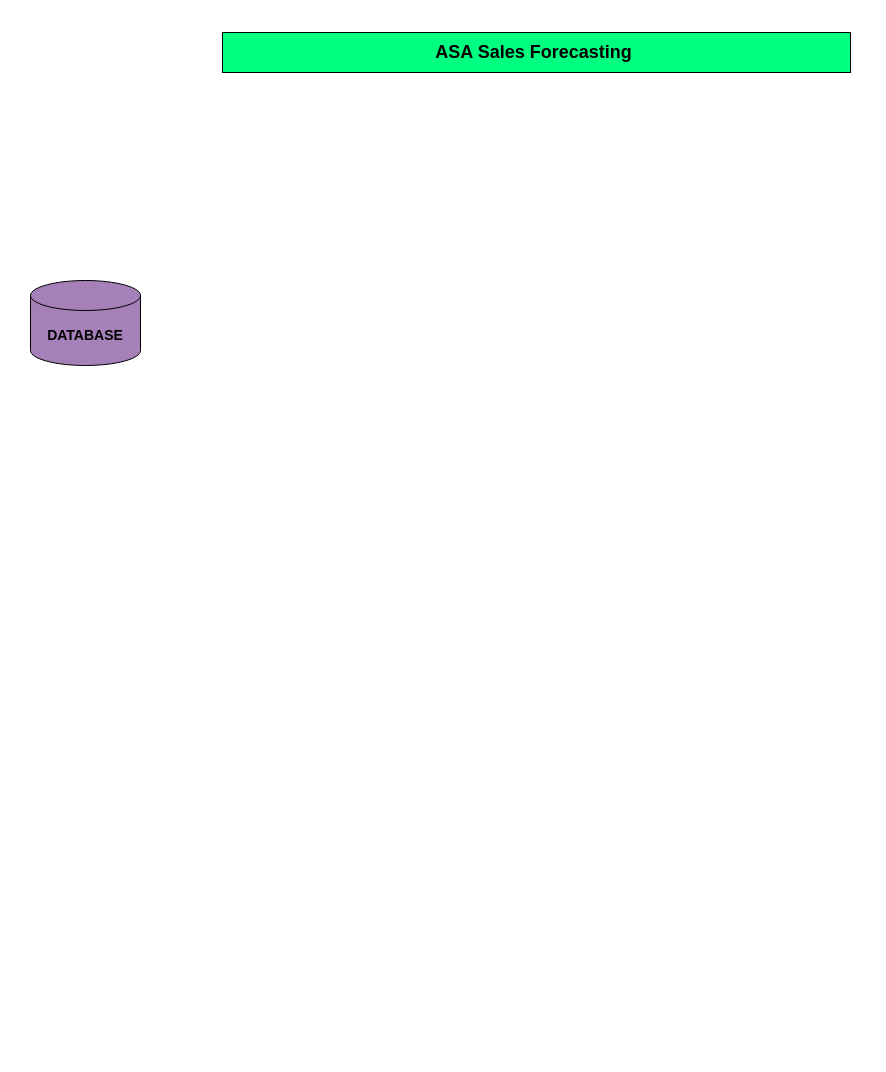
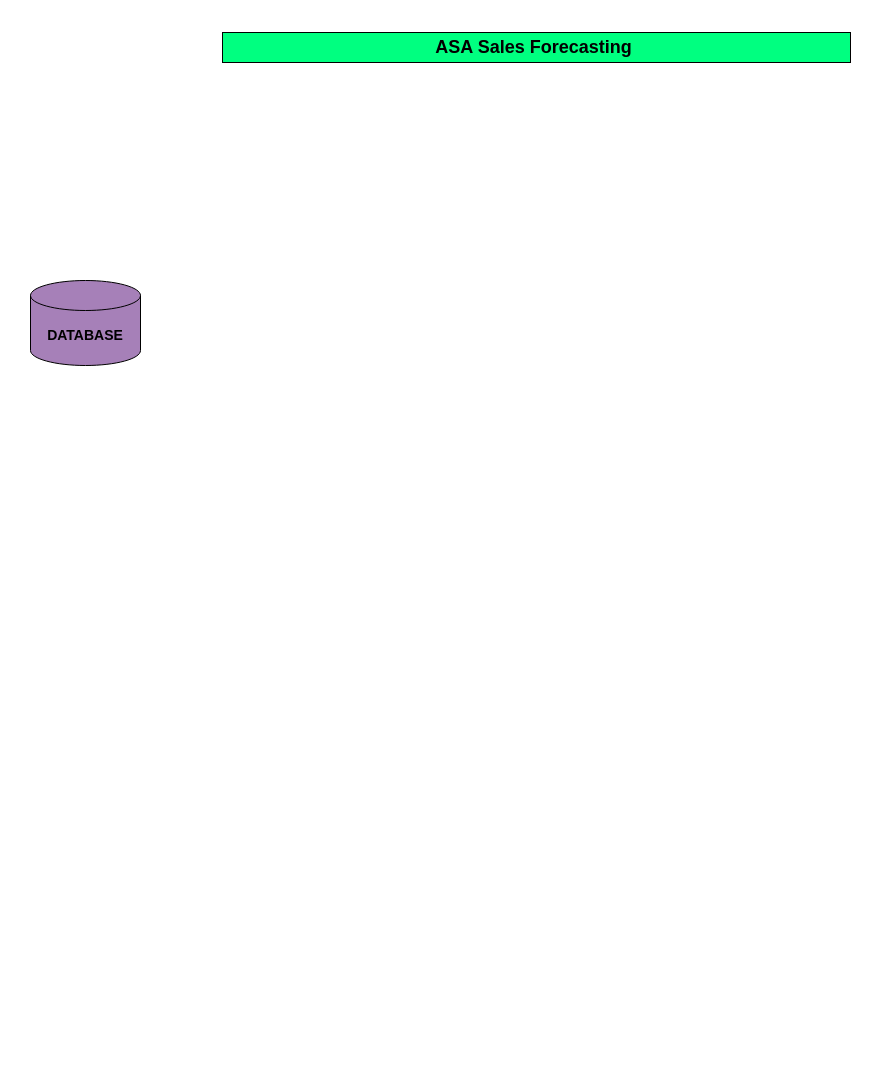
- <mxCell id="3" value="&lt;b&gt;&lt;font style=&quot;font-size: 18px&quot;&gt;ASA Sales Forecasting&amp;nbsp;&lt;/font&gt;&lt;/b&gt;" style="rounded=0;whiteSpace=wrap;html=1;fillColor=#00FF80;" vertex="1" parent="1"><mxGeometry x="222" y="32" width="628" height="40" as="geometry" /></mxCell>
+ <mxCell id="3" value="&lt;b&gt;&lt;font style=&quot;font-size: 18px&quot;&gt;ASA Sales Forecasting&amp;nbsp;&lt;/font&gt;&lt;/b&gt;" style="rounded=0;whiteSpace=wrap;html=1;fillColor=#00FF80;" vertex="1" parent="1"><mxGeometry x="222" y="32" width="628" height="30" as="geometry" /></mxCell>
